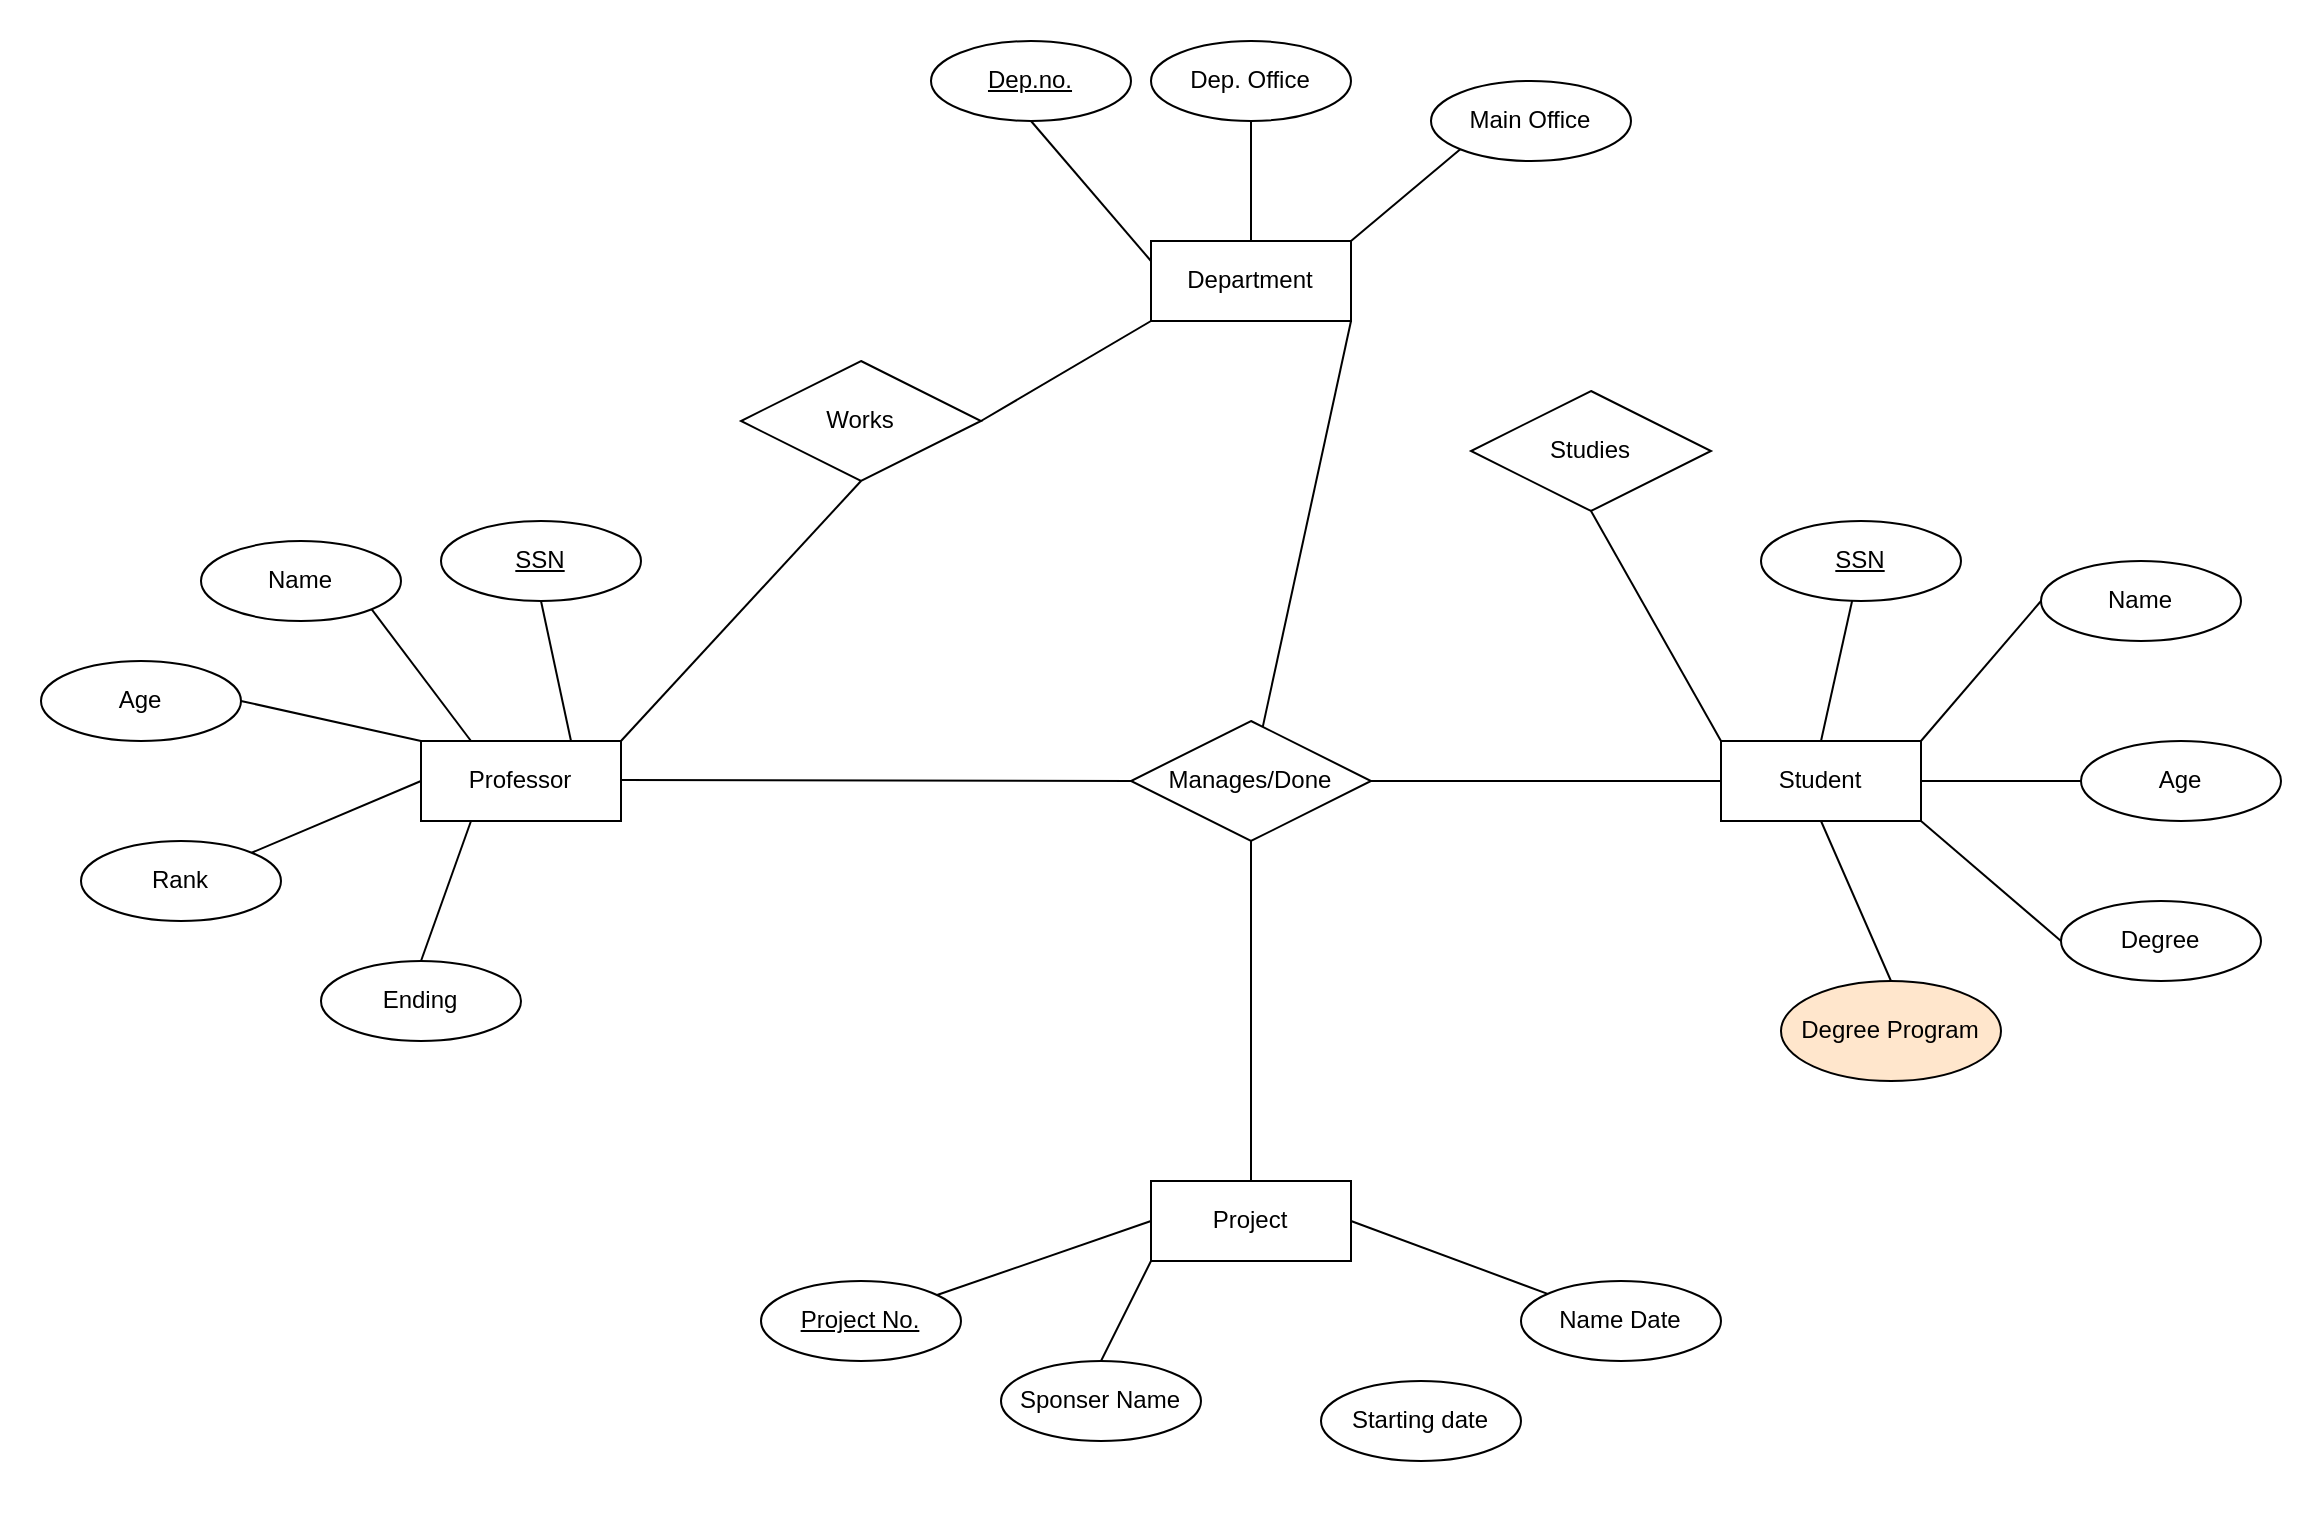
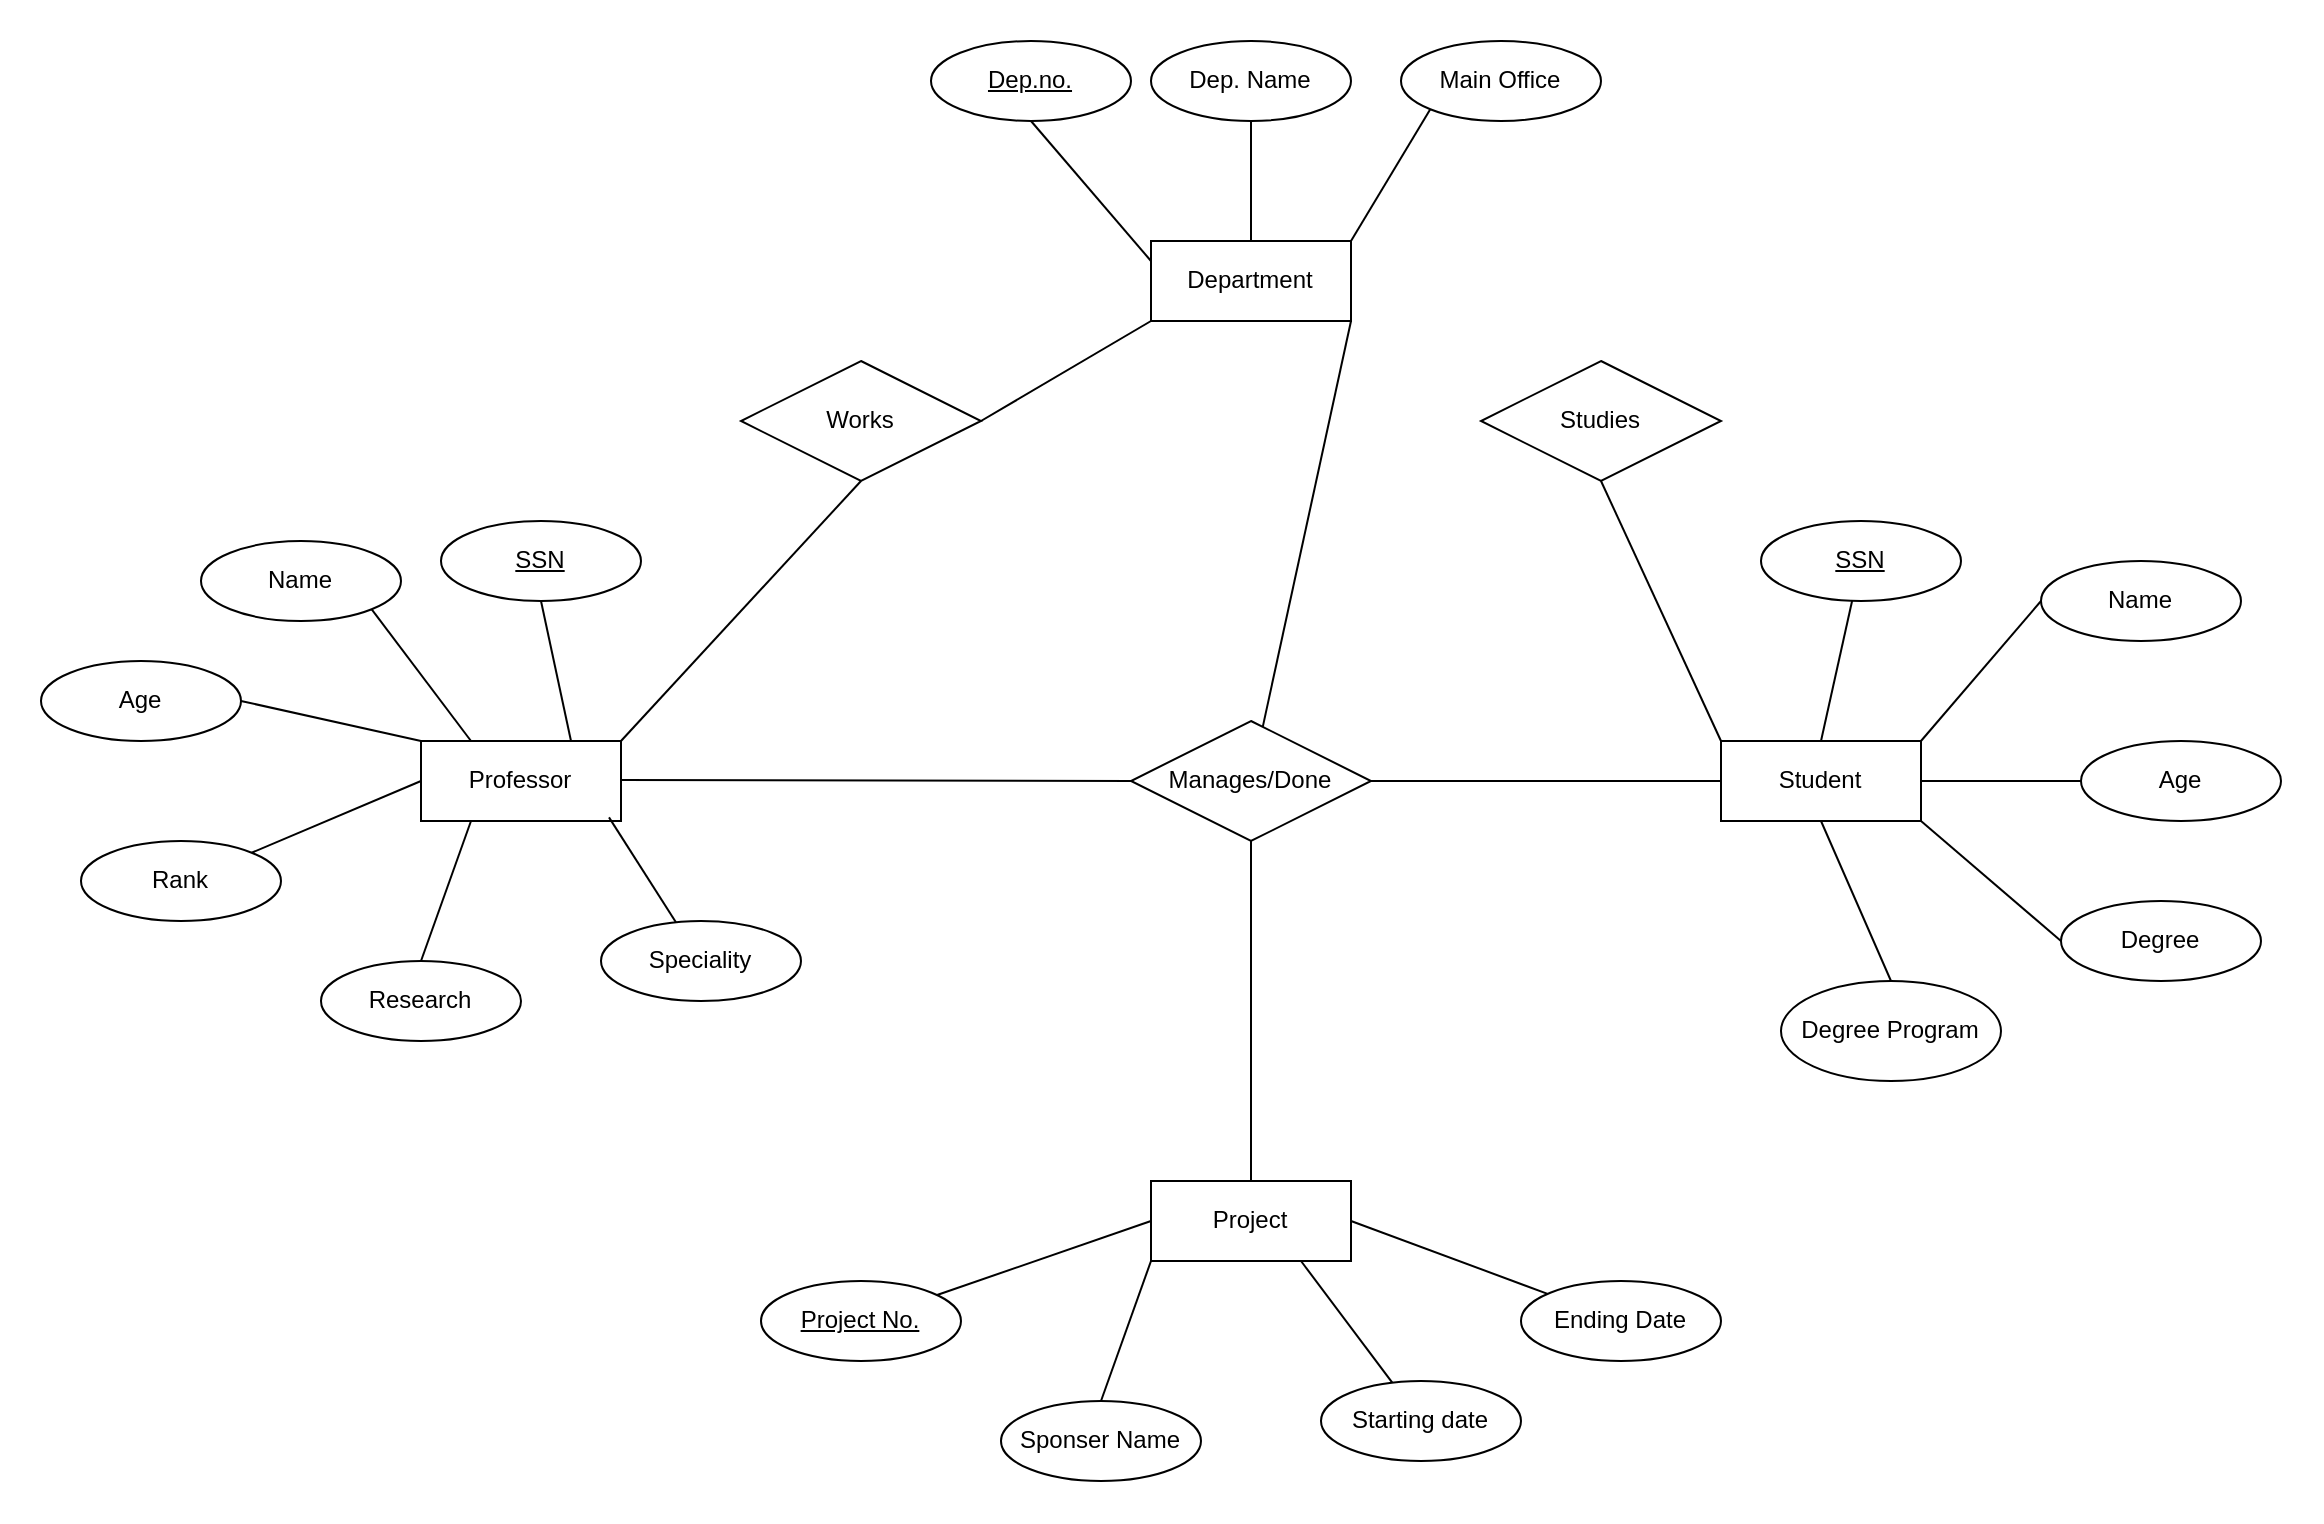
- <mxCell id="23" value="Dep. Office" style="ellipse;whiteSpace=wrap;html=1;align=center;" vertex="1" parent="1"><mxGeometry x="575" y="20" width="100" height="40" as="geometry" /></mxCell>
+ <mxCell id="23" value="Dep. Name" style="ellipse;whiteSpace=wrap;html=1;align=center;" vertex="1" parent="1"><mxGeometry x="575" y="20" width="100" height="40" as="geometry" /></mxCell>
- <mxCell id="24" value="Main Office" style="ellipse;whiteSpace=wrap;html=1;align=center;" vertex="1" parent="1"><mxGeometry x="715" y="40" width="100" height="40" as="geometry" /></mxCell>
+ <mxCell id="24" value="Main Office" style="ellipse;whiteSpace=wrap;html=1;align=center;" vertex="1" parent="1"><mxGeometry x="700" y="20" width="100" height="40" as="geometry" /></mxCell>
- <mxCell id="7" value="Studies" style="shape=rhombus;perimeter=rhombusPerimeter;whiteSpace=wrap;html=1;align=center;" vertex="1" parent="1"><mxGeometry x="735" y="195" width="120" height="60" as="geometry" /></mxCell>
+ <mxCell id="7" value="Studies" style="shape=rhombus;perimeter=rhombusPerimeter;whiteSpace=wrap;html=1;align=center;" vertex="1" parent="1"><mxGeometry x="740" y="180" width="120" height="60" as="geometry" /></mxCell>
+ <mxCell id="35" value="" style="endArrow=none;html=1;rounded=0;exitX=0.94;exitY=0.955;exitDx=0;exitDy=0;exitPerimeter=0;" edge="1" parent="1" source="4" target="16"><mxGeometry relative="1" as="geometry"><mxPoint x="585" y="620" as="sourcePoint" /><mxPoint x="478" y="657" as="targetPoint" /></mxGeometry></mxCell>
+ <mxCell id="16" value="Speciality" style="ellipse;whiteSpace=wrap;html=1;align=center;" vertex="1" parent="1"><mxGeometry x="300" y="460" width="100" height="40" as="geometry" /></mxCell>
- <mxCell id="15" value="Ending" style="ellipse;whiteSpace=wrap;html=1;align=center;" vertex="1" parent="1"><mxGeometry x="160" y="480" width="100" height="40" as="geometry" /></mxCell>
+ <mxCell id="15" value="Research" style="ellipse;whiteSpace=wrap;html=1;align=center;" vertex="1" parent="1"><mxGeometry x="160" y="480" width="100" height="40" as="geometry" /></mxCell>
- <mxCell id="22" value="Degree Program" style="ellipse;whiteSpace=wrap;html=1;align=center;fillColor=#ffe6cc;" vertex="1" parent="1"><mxGeometry x="890" y="490" width="110" height="50" as="geometry" /></mxCell>
+ <mxCell id="22" value="Degree Program" style="ellipse;whiteSpace=wrap;html=1;align=center;" vertex="1" parent="1"><mxGeometry x="890" y="490" width="110" height="50" as="geometry" /></mxCell>
- <mxCell id="26" value="Name Date" style="ellipse;whiteSpace=wrap;html=1;align=center;" vertex="1" parent="1"><mxGeometry x="760" y="640" width="100" height="40" as="geometry" /></mxCell>
+ <mxCell id="26" value="Ending Date" style="ellipse;whiteSpace=wrap;html=1;align=center;" vertex="1" parent="1"><mxGeometry x="760" y="640" width="100" height="40" as="geometry" /></mxCell>
+ <mxCell id="31" value="" style="endArrow=none;html=1;rounded=0;exitX=0.75;exitY=1;exitDx=0;exitDy=0;" edge="1" parent="1" source="3" target="27"><mxGeometry relative="1" as="geometry"><mxPoint x="995" y="344" as="sourcePoint" /><mxPoint x="990" y="400" as="targetPoint" /></mxGeometry></mxCell>
- <mxCell id="28" value="Sponser Name" style="ellipse;whiteSpace=wrap;html=1;align=center;" vertex="1" parent="1"><mxGeometry x="500" y="680" width="100" height="40" as="geometry" /></mxCell>
+ <mxCell id="28" value="Sponser Name" style="ellipse;whiteSpace=wrap;html=1;align=center;" vertex="1" parent="1"><mxGeometry x="500" y="700" width="100" height="40" as="geometry" /></mxCell>
